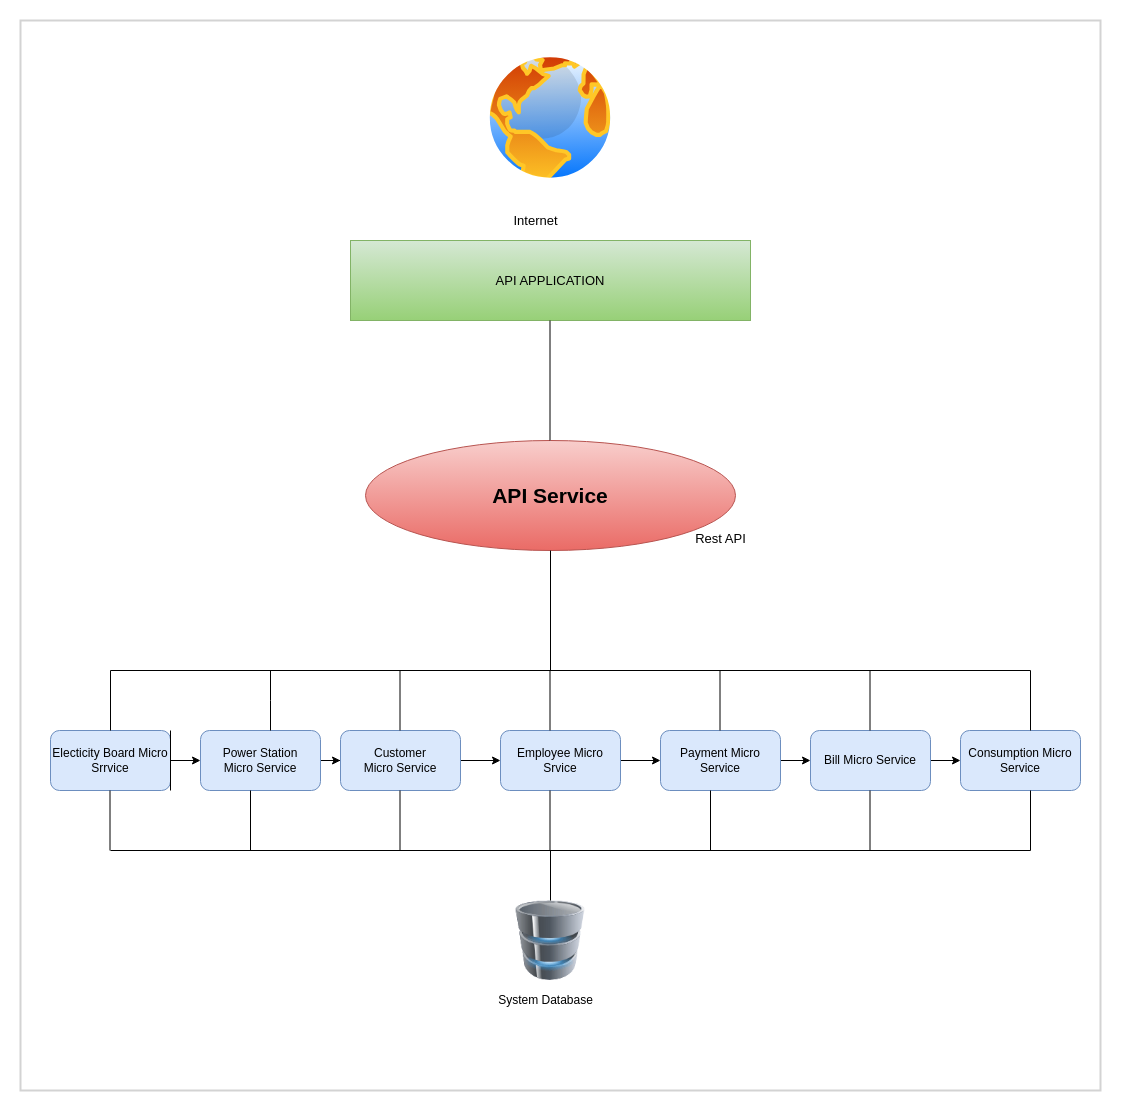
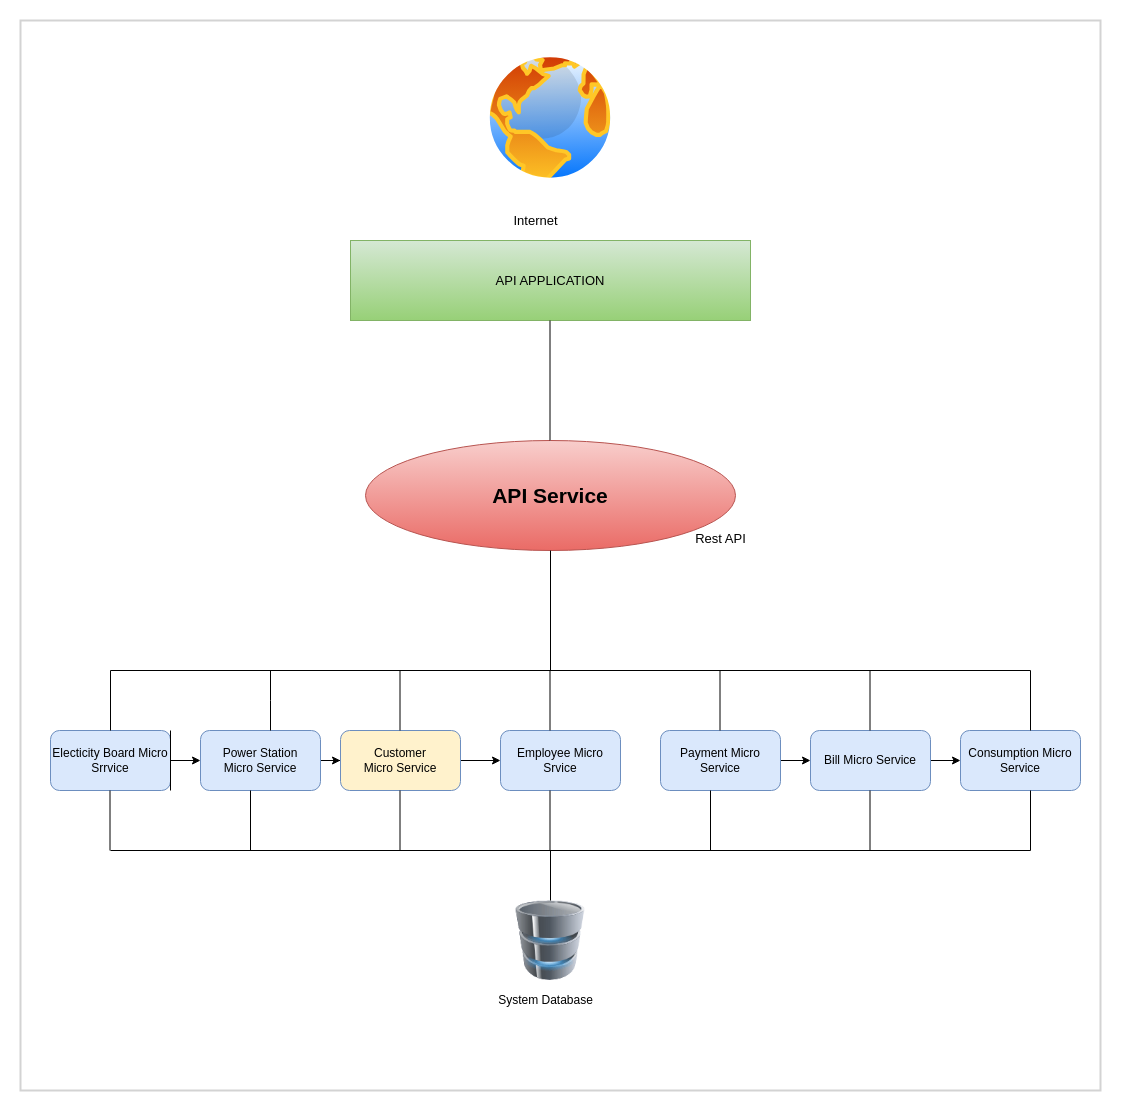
- <mxCell id="10" value="Customer&lt;br&gt;Micro Service" style="rounded=1;whiteSpace=wrap;html=1;fillColor=#dae8fc;strokeColor=#6c8ebf;" vertex="1" parent="1"><mxGeometry x="340" y="730" width="120" height="60" as="geometry" /></mxCell>
+ <mxCell id="10" value="Customer&lt;br&gt;Micro Service" style="rounded=1;whiteSpace=wrap;html=1;fillColor=#fff2cc;strokeColor=#6c8ebf;" vertex="1" parent="1"><mxGeometry x="340" y="730" width="120" height="60" as="geometry" /></mxCell>
- <mxCell id="11" value="" style="edgeStyle=orthogonalEdgeStyle;rounded=0;orthogonalLoop=1;jettySize=auto;html=1;" edge="1" parent="1" source="12" target="14"><mxGeometry relative="1" as="geometry" /></mxCell>
